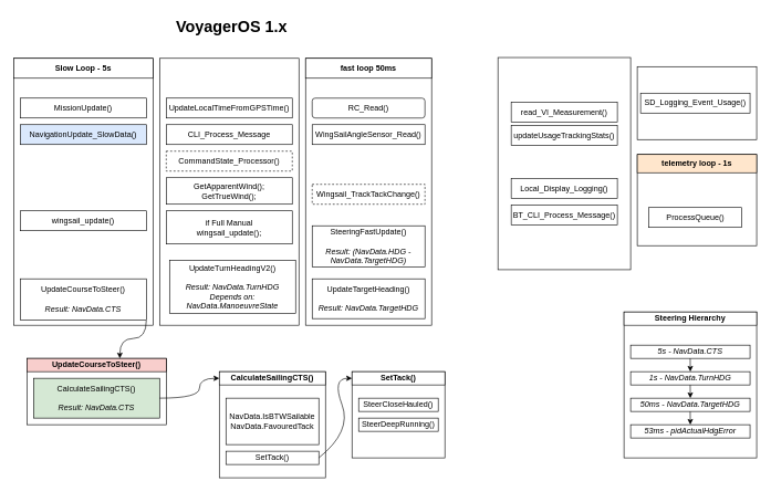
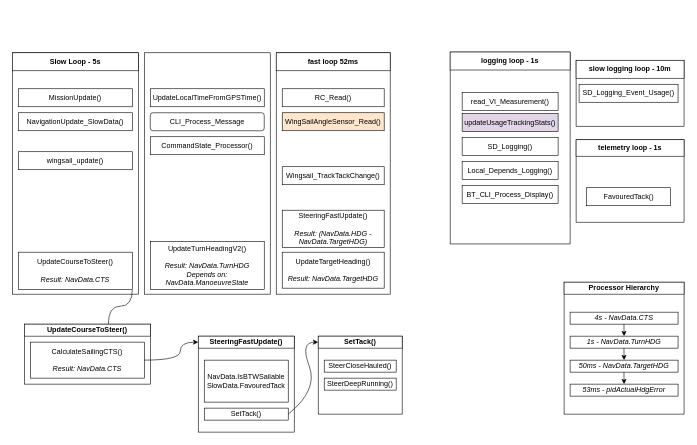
- <mxCell id="39" value="&lt;h1&gt;VoyagerOS 1.x&lt;/h1&gt;&lt;p&gt;&lt;br&gt;&lt;/p&gt;" style="text;html=1;strokeColor=none;fillColor=none;spacing=5;spacingTop=-20;whiteSpace=wrap;overflow=hidden;rounded=0;" vertex="1" parent="1"><mxGeometry x="260" y="20" width="190" height="50" as="geometry" /></mxCell>
+ <mxCell id="14" value="&lt;b&gt;logging loop - 1s&lt;/b&gt;" style="rounded=0;whiteSpace=wrap;html=1;" vertex="1" parent="1"><mxGeometry x="750" y="86.25" width="200" height="30" as="geometry" /></mxCell>
- <mxCell id="13" value="&lt;b&gt;fast loop 50ms&lt;/b&gt;" style="rounded=0;whiteSpace=wrap;html=1;" vertex="1" parent="1"><mxGeometry x="460" y="87.5" width="190" height="30" as="geometry" /></mxCell>
+ <mxCell id="13" value="&lt;b&gt;fast loop 52ms&lt;/b&gt;" style="rounded=0;whiteSpace=wrap;html=1;" vertex="1" parent="1"><mxGeometry x="460" y="87.5" width="190" height="30" as="geometry" /></mxCell>
+ <mxCell id="15" value="&lt;b&gt;slow logging loop - 10m&lt;/b&gt;" style="rounded=0;whiteSpace=wrap;html=1;" vertex="1" parent="1"><mxGeometry x="960" y="100" width="180" height="30" as="geometry" /></mxCell>
- <mxCell id="28" value="RC_Read()" style="whiteSpace=wrap;html=1;rounded=1;" vertex="1" parent="1"><mxGeometry x="470" y="147.5" width="170" height="30" as="geometry" /></mxCell>
+ <mxCell id="28" value="RC_Read()" style="rounded=0;whiteSpace=wrap;html=1;" vertex="1" parent="1"><mxGeometry x="470" y="147.5" width="170" height="30" as="geometry" /></mxCell>
- <mxCell id="18" value="NavigationUpdate_SlowData()" style="rounded=0;whiteSpace=wrap;html=1;fillColor=#dae8fc;" vertex="1" parent="1"><mxGeometry x="30" y="187.5" width="190" height="30" as="geometry" /></mxCell>
+ <mxCell id="18" value="NavigationUpdate_SlowData()" style="rounded=0;whiteSpace=wrap;html=1;" vertex="1" parent="1"><mxGeometry x="30" y="187.5" width="190" height="30" as="geometry" /></mxCell>
- <mxCell id="22" value="CLI_Process_Message" style="rounded=0;whiteSpace=wrap;html=1;" vertex="1" parent="1"><mxGeometry x="250" y="187.5" width="190" height="30" as="geometry" /></mxCell>
+ <mxCell id="22" value="CLI_Process_Message" style="whiteSpace=wrap;html=1;rounded=1;" vertex="1" parent="1"><mxGeometry x="250" y="187.5" width="190" height="30" as="geometry" /></mxCell>
- <mxCell id="30" value="WingSailAngleSensor_Read()" style="rounded=0;whiteSpace=wrap;html=1;" vertex="1" parent="1"><mxGeometry x="470" y="187.5" width="170" height="30" as="geometry" /></mxCell>
+ <mxCell id="30" value="WingSailAngleSensor_Read()" style="rounded=0;whiteSpace=wrap;html=1;fillColor=#ffe6cc;" vertex="1" parent="1"><mxGeometry x="470" y="187.5" width="170" height="30" as="geometry" /></mxCell>
- <mxCell id="33" value="updateUsageTrackingStats()" style="rounded=0;whiteSpace=wrap;html=1;" vertex="1" parent="1"><mxGeometry x="770" y="188.75" width="160" height="30" as="geometry" /></mxCell>
+ <mxCell id="33" value="updateUsageTrackingStats()" style="rounded=0;whiteSpace=wrap;html=1;fillColor=#e1d5e7;" vertex="1" parent="1"><mxGeometry x="770" y="188.75" width="160" height="30" as="geometry" /></mxCell>
- <mxCell id="23" value="CommandState_Processor()" style="rounded=0;whiteSpace=wrap;html=1;dashed=1;" vertex="1" parent="1"><mxGeometry x="250" y="227.5" width="190" height="30" as="geometry" /></mxCell>
+ <mxCell id="23" value="CommandState_Processor()" style="rounded=0;whiteSpace=wrap;html=1;" vertex="1" parent="1"><mxGeometry x="250" y="227.5" width="190" height="30" as="geometry" /></mxCell>
+ <mxCell id="34" value="SD_Logging()" style="rounded=0;whiteSpace=wrap;html=1;" vertex="1" parent="1"><mxGeometry x="770" y="228.75" width="160" height="30" as="geometry" /></mxCell>
- <mxCell id="16" value="&lt;b&gt;telemetry loop - 1s&lt;/b&gt;" style="rounded=0;whiteSpace=wrap;html=1;fillColor=#ffe6cc;" vertex="1" parent="1"><mxGeometry x="960" y="232.5" width="180" height="27.5" as="geometry" /></mxCell>
+ <mxCell id="16" value="&lt;b&gt;telemetry loop - 1s&lt;/b&gt;" style="rounded=0;whiteSpace=wrap;html=1;" vertex="1" parent="1"><mxGeometry x="960" y="232.5" width="180" height="27.5" as="geometry" /></mxCell>
- <mxCell id="35" value="Local_Display_Logging()" style="rounded=0;whiteSpace=wrap;html=1;" vertex="1" parent="1"><mxGeometry x="770" y="268.75" width="160" height="30" as="geometry" /></mxCell>
+ <mxCell id="35" value="Local_Depends_Logging()" style="rounded=0;whiteSpace=wrap;html=1;" vertex="1" parent="1"><mxGeometry x="770" y="268.75" width="160" height="30" as="geometry" /></mxCell>
- <mxCell id="24" value="GetApparentWind();&#09;GetTrueWind();" style="rounded=0;whiteSpace=wrap;html=1;" vertex="1" parent="1"><mxGeometry x="250" y="267.5" width="190" height="40" as="geometry" /></mxCell>
- <mxCell id="31" value="Wingsail_TrackTackChange()" style="rounded=0;whiteSpace=wrap;html=1;dashed=1;" vertex="1" parent="1"><mxGeometry x="470" y="277.5" width="170" height="30" as="geometry" /></mxCell>
+ <mxCell id="31" value="Wingsail_TrackTackChange()" style="rounded=0;whiteSpace=wrap;html=1;" vertex="1" parent="1"><mxGeometry x="470" y="277.5" width="170" height="30" as="geometry" /></mxCell>
- <mxCell id="36" value="BT_CLI_Process_Message()" style="rounded=0;whiteSpace=wrap;html=1;" vertex="1" parent="1"><mxGeometry x="770" y="308.75" width="160" height="30" as="geometry" /></mxCell>
+ <mxCell id="36" value="BT_CLI_Process_Display()" style="rounded=0;whiteSpace=wrap;html=1;" vertex="1" parent="1"><mxGeometry x="770" y="308.75" width="160" height="30" as="geometry" /></mxCell>
- <mxCell id="38" value="ProcessQueue()" style="rounded=0;whiteSpace=wrap;html=1;" vertex="1" parent="1"><mxGeometry x="977.5" y="312.5" width="140" height="30" as="geometry" /></mxCell>
+ <mxCell id="38" value="FavouredTack()" style="rounded=0;whiteSpace=wrap;html=1;" vertex="1" parent="1"><mxGeometry x="977.5" y="312.5" width="140" height="30" as="geometry" /></mxCell>
- <mxCell id="20" value="wingsail_update()" style="rounded=0;whiteSpace=wrap;html=1;" vertex="1" parent="1"><mxGeometry x="30" y="317.5" width="190" height="30" as="geometry" /></mxCell>
+ <mxCell id="20" value="wingsail_update()" style="rounded=0;whiteSpace=wrap;html=1;" vertex="1" parent="1"><mxGeometry x="30" y="252.5" width="190" height="30" as="geometry" /></mxCell>
- <mxCell id="25" value="if Full Manual &lt;br&gt;wingsail_update();" style="rounded=0;whiteSpace=wrap;html=1;" vertex="1" parent="1"><mxGeometry x="250" y="317.5" width="190" height="50" as="geometry" /></mxCell>
- <mxCell id="29" value="SteeringFastUpdate()&lt;br&gt;&lt;br&gt;&lt;i&gt;Result: (NavData.HDG - NavData.TargetHDG)&lt;/i&gt;" style="rounded=0;whiteSpace=wrap;html=1;" vertex="1" parent="1"><mxGeometry x="470" y="340" width="170" height="62.5" as="geometry" /></mxCell>
+ <mxCell id="29" value="SteeringFastUpdate()&lt;br&gt;&lt;br&gt;&lt;i&gt;Result: (NavData.HDG - NavData.TargetHDG)&lt;/i&gt;" style="rounded=0;whiteSpace=wrap;html=1;" vertex="1" parent="1"><mxGeometry x="470" y="350" width="170" height="62.5" as="geometry" /></mxCell>
- <mxCell id="26" value="UpdateTurnHeadingV2()&lt;br&gt;&lt;br&gt;&lt;i&gt;Result: NavData.TurnHDG&lt;br&gt;Depends on: NavData.ManoeuvreState&lt;br&gt;&lt;/i&gt;" style="rounded=0;whiteSpace=wrap;html=1;" vertex="1" parent="1"><mxGeometry x="255" y="392.5" width="190" height="80" as="geometry" /></mxCell>
+ <mxCell id="26" value="UpdateTurnHeadingV2()&lt;br&gt;&lt;br&gt;&lt;i&gt;Result: NavData.TurnHDG&lt;br&gt;Depends on: NavData.ManoeuvreState&lt;br&gt;&lt;/i&gt;" style="rounded=0;whiteSpace=wrap;html=1;" vertex="1" parent="1"><mxGeometry x="250" y="402.5" width="190" height="80" as="geometry" /></mxCell>
- <mxCell id="40" value="&lt;b&gt;Steering Hierarchy&lt;/b&gt;" style="rounded=0;whiteSpace=wrap;html=1;" vertex="1" parent="1"><mxGeometry x="940" y="470" width="200" height="20" as="geometry" /></mxCell>
+ <mxCell id="40" value="&lt;b&gt;Processor Hierarchy&lt;/b&gt;" style="rounded=0;whiteSpace=wrap;html=1;" vertex="1" parent="1"><mxGeometry x="940" y="470" width="200" height="20" as="geometry" /></mxCell>
- <mxCell id="53" value="" style="curved=1;endArrow=classic;html=1;exitX=1;exitY=1;exitDx=0;exitDy=0;entryX=0.667;entryY=0;entryDx=0;entryDy=0;entryPerimeter=0;" edge="1" parent="1" source="19" target="48"><mxGeometry width="50" height="50" relative="1" as="geometry"><mxPoint x="270" y="530" as="sourcePoint" /><mxPoint x="350" y="630" as="targetPoint" /><Array as="points"><mxPoint x="220" y="510" /><mxPoint x="180" y="510" /></Array></mxGeometry></mxCell>
+ <mxCell id="53" value="" style="curved=1;endArrow=none;html=1;exitX=1;exitY=1;exitDx=0;exitDy=0;entryX=0.667;entryY=0;entryDx=0;entryDy=0;entryPerimeter=0;" edge="1" parent="1" source="19" target="48"><mxGeometry width="50" height="50" relative="1" as="geometry"><mxPoint x="270" y="530" as="sourcePoint" /><mxPoint x="350" y="630" as="targetPoint" /><Array as="points"><mxPoint x="220" y="510" /><mxPoint x="180" y="510" /></Array></mxGeometry></mxCell>
- <mxCell id="41" value="&lt;i&gt;5s - NavData.CTS&lt;/i&gt;" style="rounded=0;whiteSpace=wrap;html=1;" vertex="1" parent="1"><mxGeometry x="950" y="520" width="180" height="20" as="geometry" /></mxCell>
+ <mxCell id="41" value="&lt;i&gt;4s - NavData.CTS&lt;/i&gt;" style="rounded=0;whiteSpace=wrap;html=1;" vertex="1" parent="1"><mxGeometry x="950" y="520" width="180" height="20" as="geometry" /></mxCell>
- <mxCell id="48" value="&lt;b&gt;UpdateCourseToSteer()&lt;/b&gt;" style="rounded=0;whiteSpace=wrap;html=1;fillColor=#f8cecc;" vertex="1" parent="1"><mxGeometry x="40" y="540" width="210" height="20" as="geometry" /></mxCell>
+ <mxCell id="48" value="&lt;b&gt;UpdateCourseToSteer()&lt;/b&gt;" style="rounded=0;whiteSpace=wrap;html=1;" vertex="1" parent="1"><mxGeometry x="40" y="540" width="210" height="20" as="geometry" /></mxCell>
- <mxCell id="50" value="&lt;b&gt;CalculateSailingCTS()&lt;/b&gt;" style="rounded=0;whiteSpace=wrap;html=1;" vertex="1" parent="1"><mxGeometry x="330" y="560" width="160" height="20" as="geometry" /></mxCell>
+ <mxCell id="50" value="&lt;b&gt;SteeringFastUpdate()&lt;/b&gt;" style="rounded=0;whiteSpace=wrap;html=1;" vertex="1" parent="1"><mxGeometry x="330" y="560" width="160" height="20" as="geometry" /></mxCell>
- <mxCell id="49" value="CalculateSailingCTS()&lt;br&gt;&lt;br&gt;&lt;i&gt;Result: NavData.CTS&lt;/i&gt;" style="rounded=0;whiteSpace=wrap;html=1;fillColor=#d5e8d4;" vertex="1" parent="1"><mxGeometry x="50" y="570" width="190" height="60" as="geometry" /></mxCell>
+ <mxCell id="49" value="CalculateSailingCTS()&lt;br&gt;&lt;br&gt;&lt;i&gt;Result: NavData.CTS&lt;/i&gt;" style="rounded=0;whiteSpace=wrap;html=1;" vertex="1" parent="1"><mxGeometry x="50" y="570" width="190" height="60" as="geometry" /></mxCell>
- <mxCell id="51" value="NavData.IsBTWSailable&lt;br&gt;NavData.FavouredTack" style="rounded=0;whiteSpace=wrap;html=1;" vertex="1" parent="1"><mxGeometry x="340" y="600" width="140" height="70" as="geometry" /></mxCell>
+ <mxCell id="51" value="NavData.IsBTWSailable&lt;br&gt;SlowData.FavouredTack" style="rounded=0;whiteSpace=wrap;html=1;" vertex="1" parent="1"><mxGeometry x="340" y="600" width="140" height="70" as="geometry" /></mxCell>
